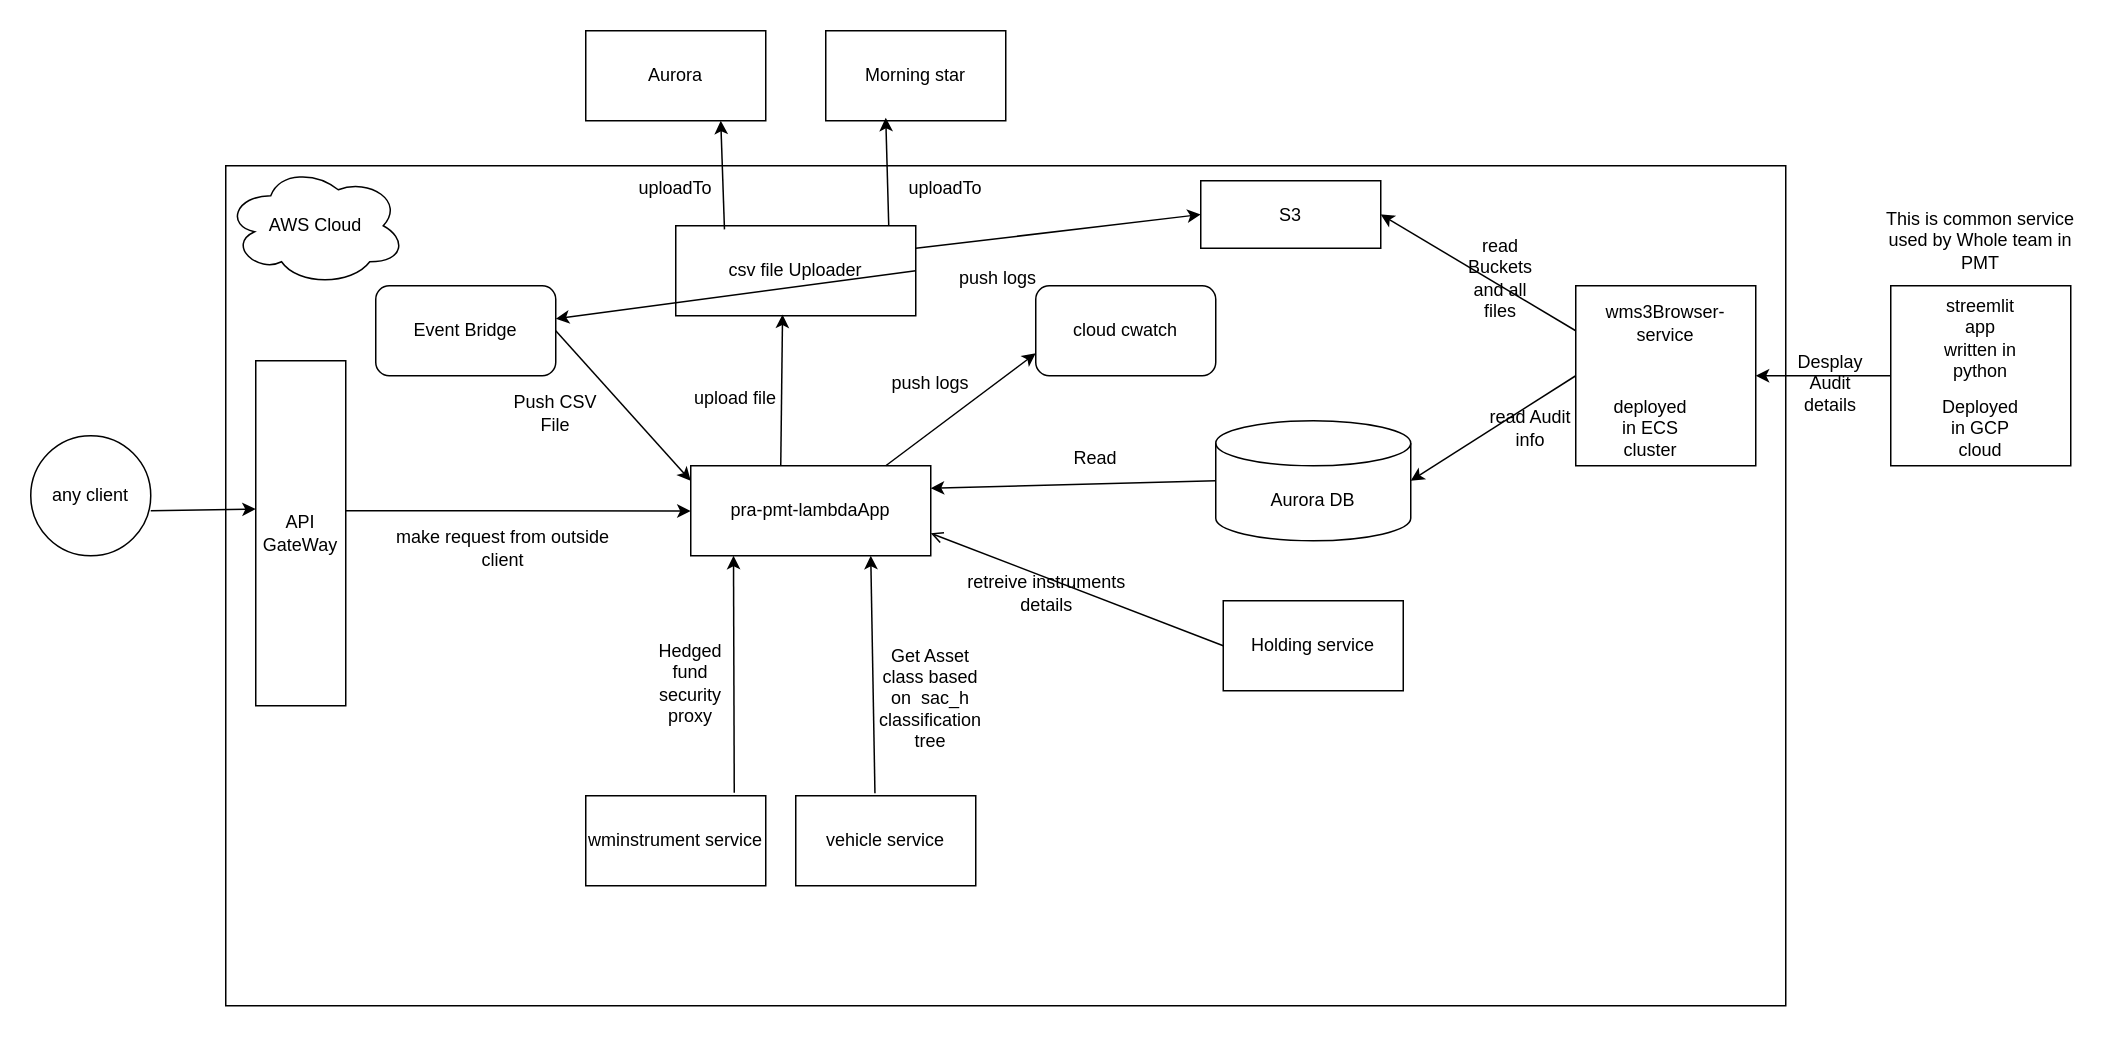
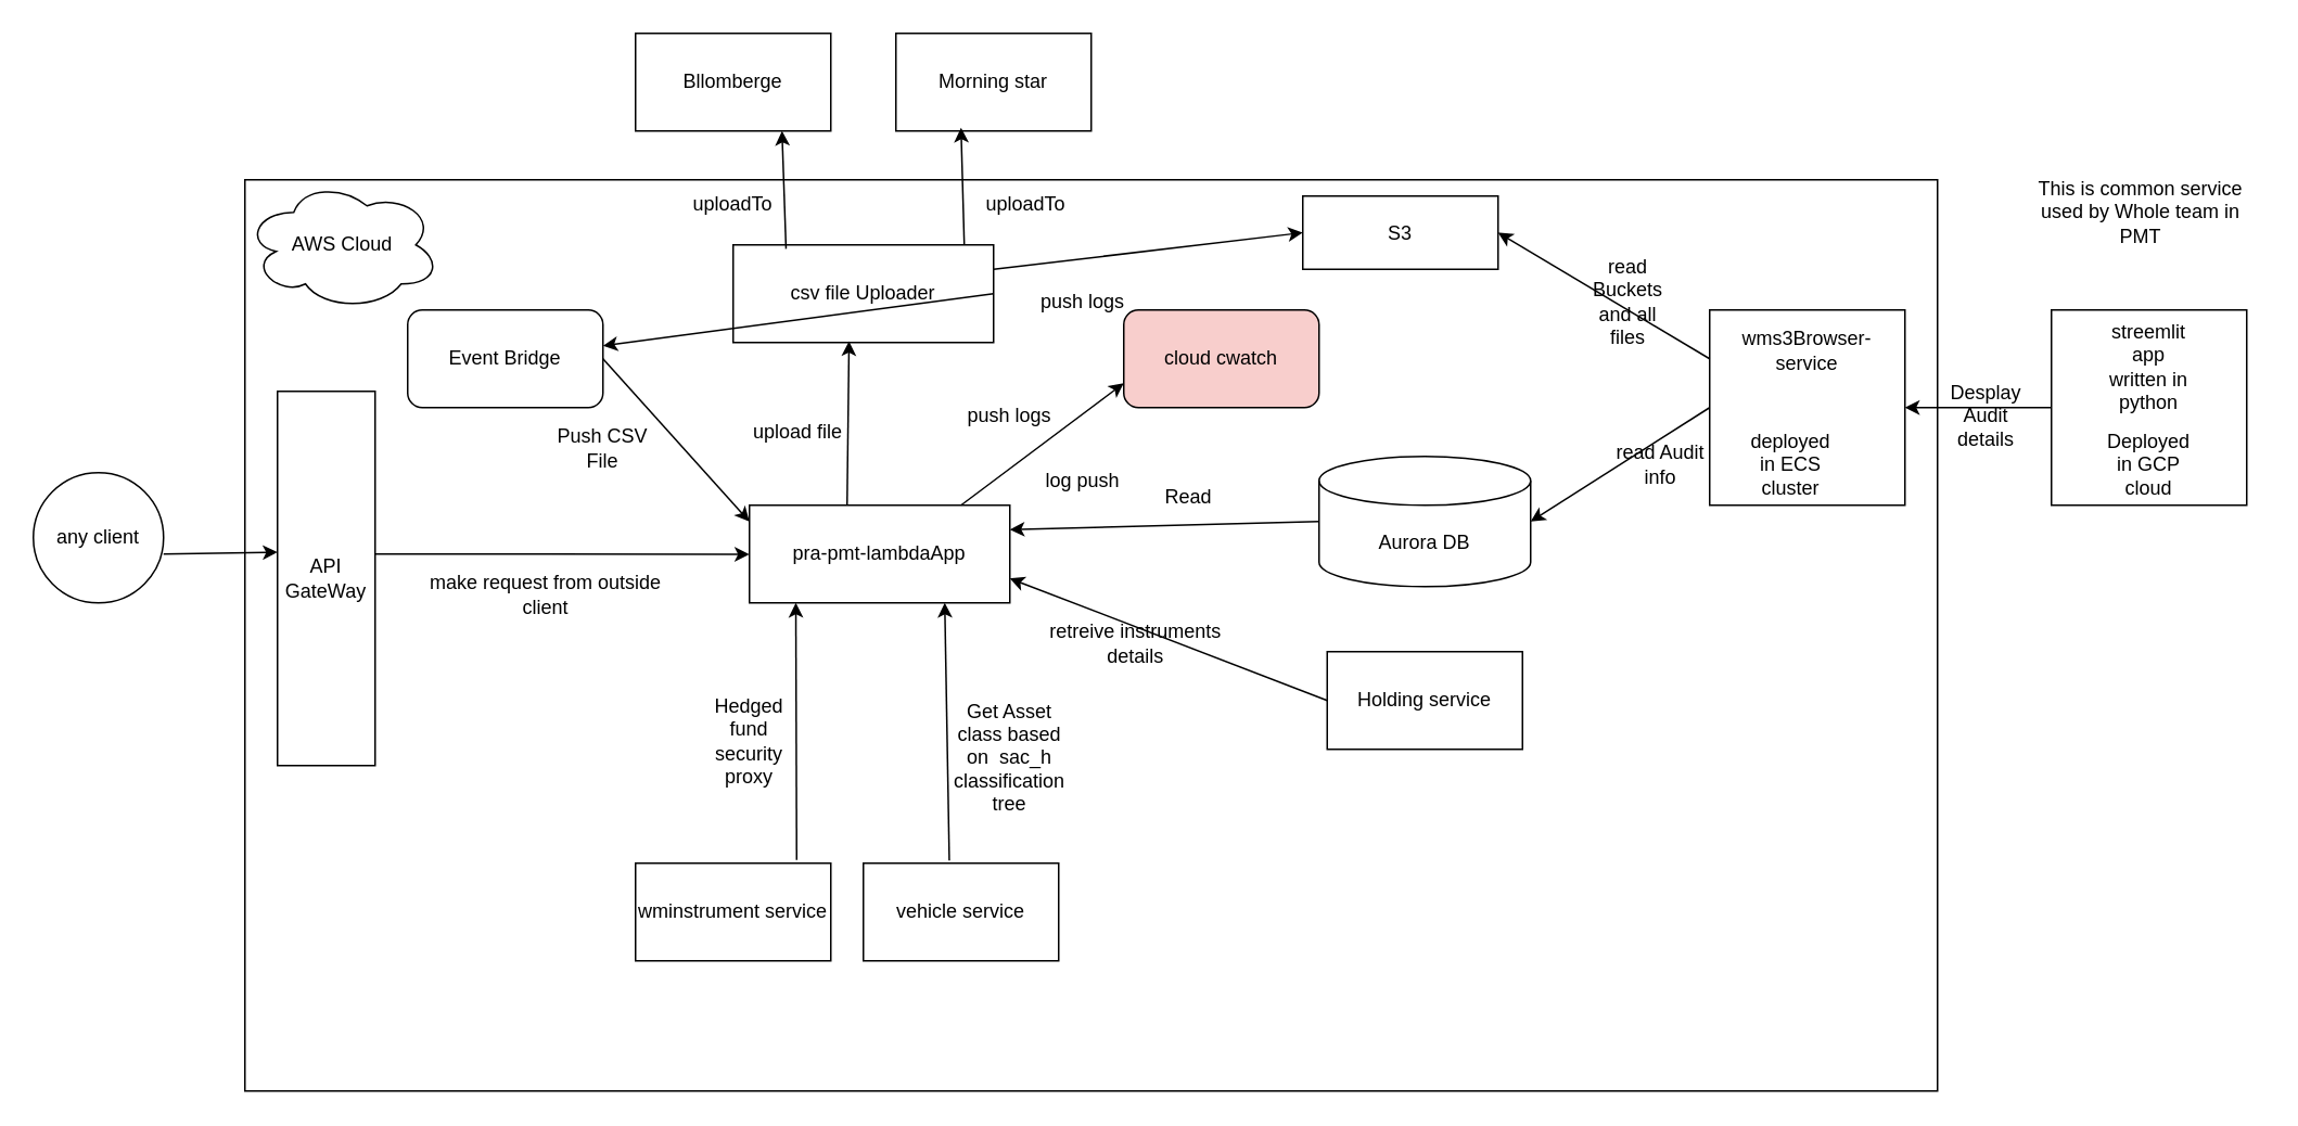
- <mxCell id="9" value="Aurora" style="rounded=0;whiteSpace=wrap;html=1;" vertex="1" parent="1"><mxGeometry x="390" y="20" width="120" height="60" as="geometry" /></mxCell>
+ <mxCell id="9" value="Bllomberge" style="rounded=0;whiteSpace=wrap;html=1;" vertex="1" parent="1"><mxGeometry x="390" y="20" width="120" height="60" as="geometry" /></mxCell>
- <mxCell id="53" value="This is common service used by Whole team in PMT" style="text;html=1;align=center;verticalAlign=middle;whiteSpace=wrap;rounded=0;" vertex="1" parent="1"><mxGeometry x="1250" width="140" height="40" as="geometry" y="140" /></mxCell>
+ <mxCell id="53" value="This is common service used by Whole team in PMT" style="text;html=1;align=center;verticalAlign=middle;whiteSpace=wrap;rounded=0;" vertex="1" parent="1"><mxGeometry x="1245" y="110" width="140" height="40" as="geometry" /></mxCell>
- <mxCell id="15" value="cloud cwatch" style="rounded=1;whiteSpace=wrap;html=1;" vertex="1" parent="1"><mxGeometry x="690" y="190" width="120" height="60" as="geometry" /></mxCell>
+ <mxCell id="15" value="cloud cwatch" style="rounded=1;whiteSpace=wrap;html=1;fillColor=#f8cecc;" vertex="1" parent="1"><mxGeometry x="690" y="190" width="120" height="60" as="geometry" /></mxCell>
+ <mxCell id="18" value="log push" style="text;html=1;align=center;verticalAlign=middle;whiteSpace=wrap;rounded=0;" vertex="1" parent="1"><mxGeometry x="635" y="280" width="60" height="30" as="geometry" /></mxCell>
- <mxCell id="24" value="" style="endArrow=open;html=1;rounded=0;entryX=1;entryY=0.75;entryDx=0;entryDy=0;exitX=0;exitY=0.5;exitDx=0;exitDy=0;" edge="1" parent="1" source="5" target="4"><mxGeometry width="50" height="50" relative="1" as="geometry"><mxPoint x="700" y="460" as="sourcePoint" /><mxPoint x="750" y="410" as="targetPoint" /></mxGeometry></mxCell>
+ <mxCell id="24" value="" style="endArrow=classic;html=1;rounded=0;entryX=1;entryY=0.75;entryDx=0;entryDy=0;exitX=0;exitY=0.5;exitDx=0;exitDy=0;" edge="1" parent="1" source="5" target="4"><mxGeometry width="50" height="50" relative="1" as="geometry"><mxPoint x="700" y="460" as="sourcePoint" /><mxPoint x="750" y="410" as="targetPoint" /></mxGeometry></mxCell>
